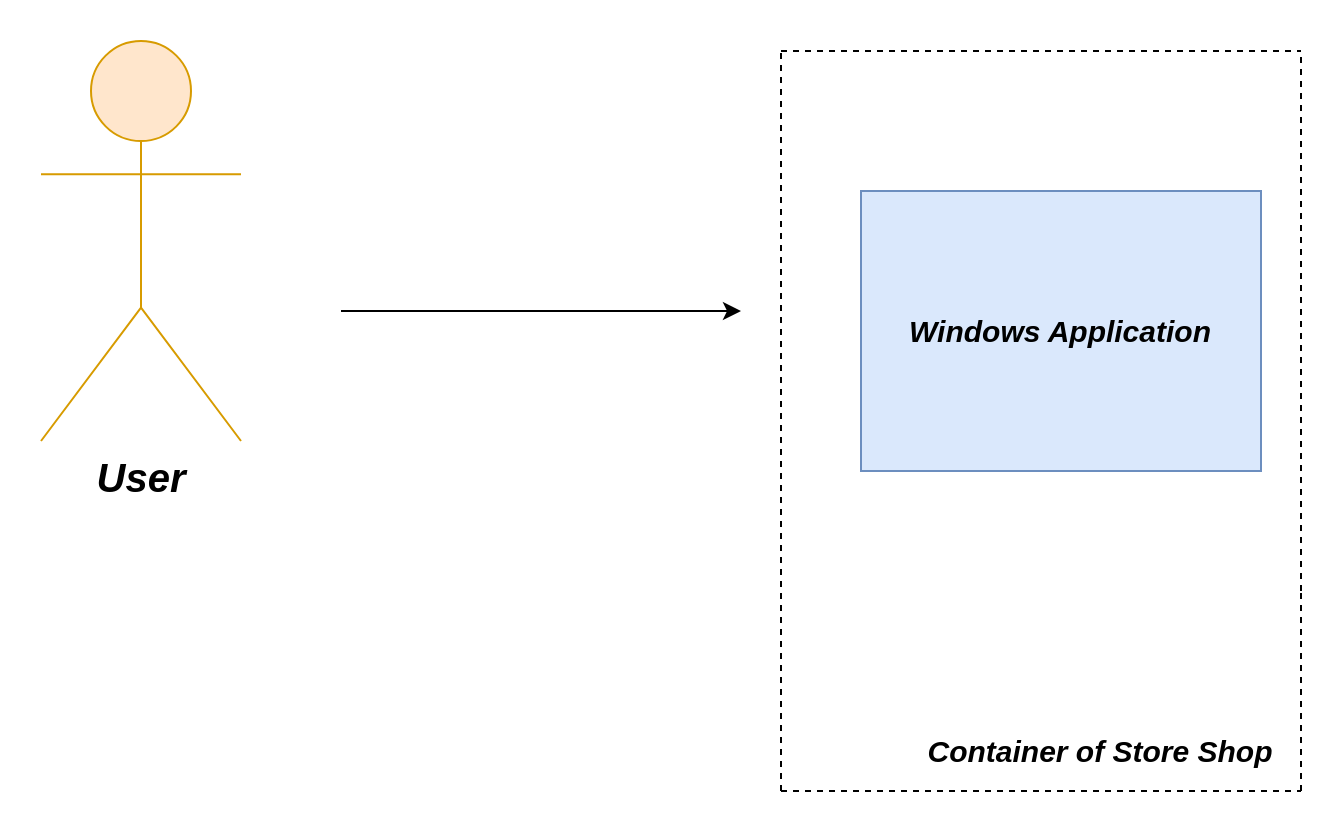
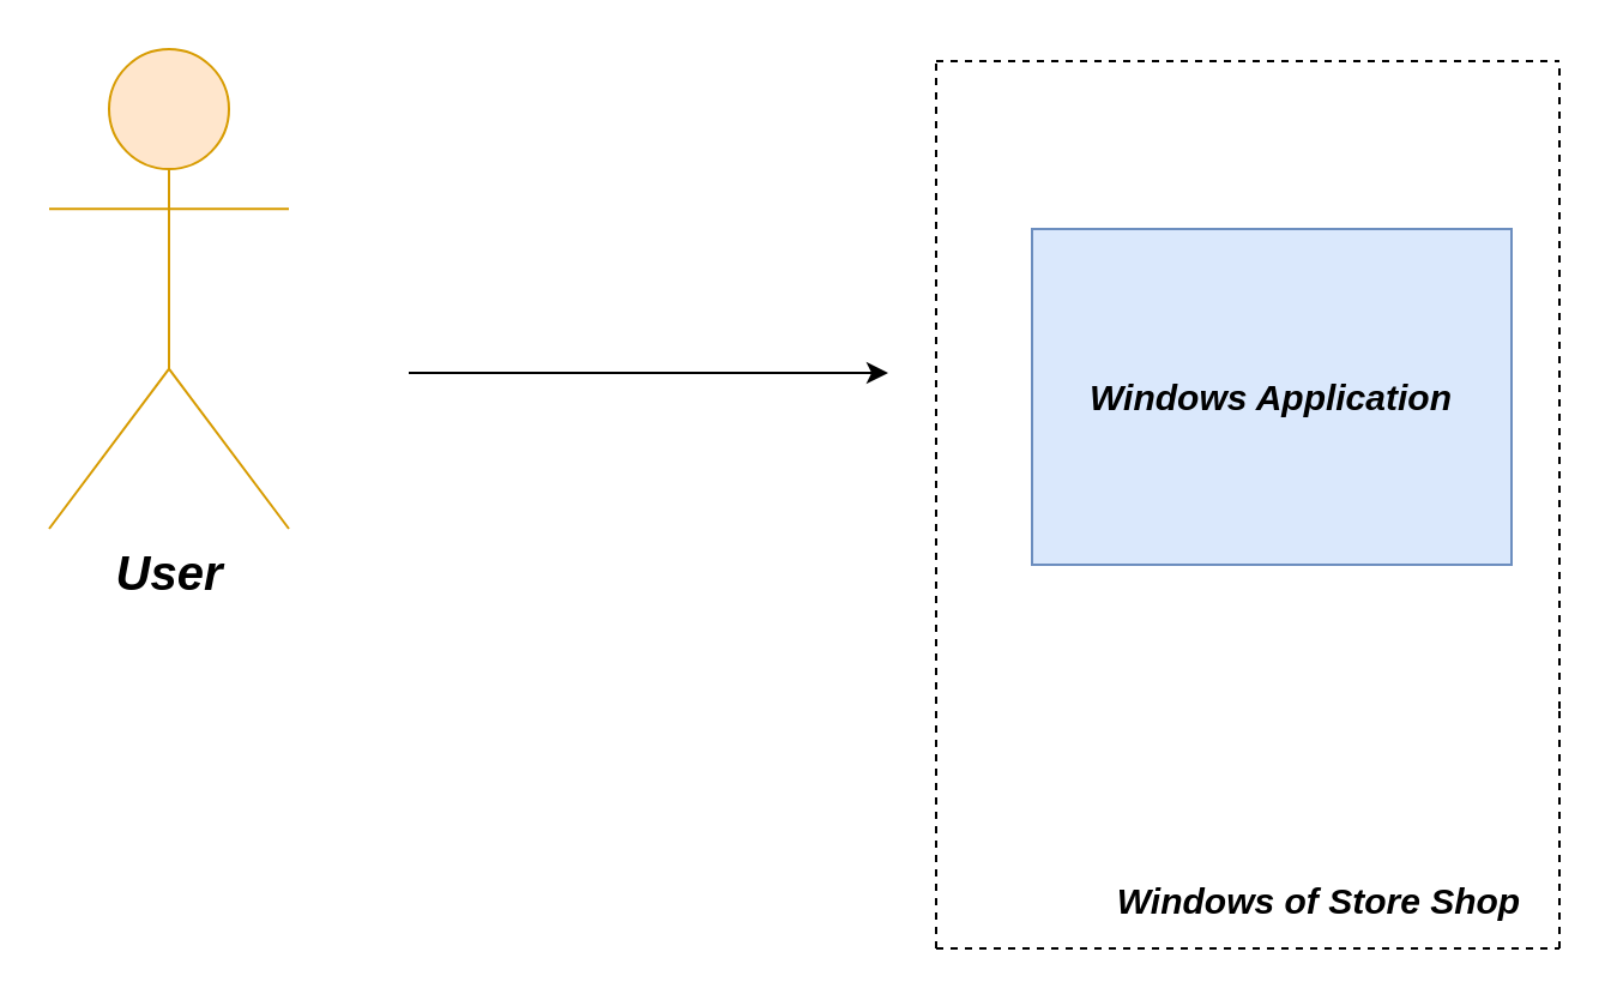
- <mxCell id="10" value="Container of Store Shop" style="text;html=1;strokeColor=none;fillColor=none;align=center;verticalAlign=middle;whiteSpace=wrap;rounded=0;fontStyle=3;fontSize=15;" vertex="1" parent="1"><mxGeometry x="450" y="355" width="200" height="40" as="geometry" /></mxCell>
+ <mxCell id="10" value="Windows of Store Shop" style="text;html=1;strokeColor=none;fillColor=none;align=center;verticalAlign=middle;whiteSpace=wrap;rounded=0;fontStyle=3;fontSize=15;" vertex="1" parent="1"><mxGeometry x="450" y="355" width="200" height="40" as="geometry" /></mxCell>
